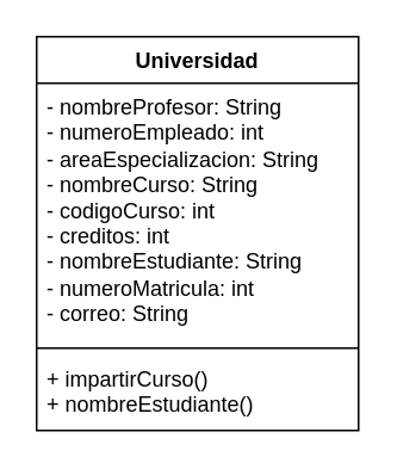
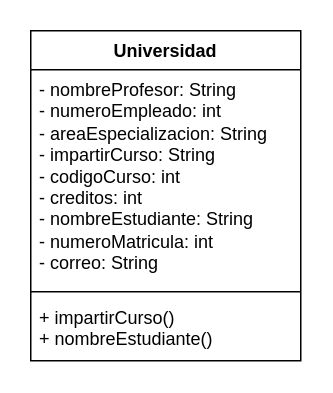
- <mxCell id="3" value="- nombreProfesor: String&lt;div&gt;- numeroEmpleado: int&lt;/div&gt;&lt;div&gt;- areaEspecializacion: String&lt;/div&gt;&lt;div&gt;- nombreCurso: String&lt;/div&gt;&lt;div&gt;- codigoCurso: int&lt;/div&gt;&lt;div&gt;- creditos: int&lt;/div&gt;&lt;div&gt;- nombreEstudiante: String&lt;/div&gt;&lt;div&gt;- numeroMatricula: int&lt;/div&gt;&lt;div&gt;- correo: String&lt;/div&gt;" style="text;strokeColor=none;fillColor=none;align=left;verticalAlign=top;spacingLeft=4;spacingRight=4;overflow=hidden;rotatable=0;points=[[0,0.5],[1,0.5]];portConstraint=eastwest;whiteSpace=wrap;html=1;" vertex="1" parent="2"><mxGeometry y="26" width="180" height="144" as="geometry" /></mxCell>
+ <mxCell id="3" value="- nombreProfesor: String&lt;div&gt;- numeroEmpleado: int&lt;/div&gt;&lt;div&gt;- areaEspecializacion: String&lt;/div&gt;&lt;div&gt;- impartirCurso: String&lt;/div&gt;&lt;div&gt;- codigoCurso: int&lt;/div&gt;&lt;div&gt;- creditos: int&lt;/div&gt;&lt;div&gt;- nombreEstudiante: String&lt;/div&gt;&lt;div&gt;- numeroMatricula: int&lt;/div&gt;&lt;div&gt;- correo: String&lt;/div&gt;" style="text;strokeColor=none;fillColor=none;align=left;verticalAlign=top;spacingLeft=4;spacingRight=4;overflow=hidden;rotatable=0;points=[[0,0.5],[1,0.5]];portConstraint=eastwest;whiteSpace=wrap;html=1;" vertex="1" parent="2"><mxGeometry y="26" width="180" height="144" as="geometry" /></mxCell>
